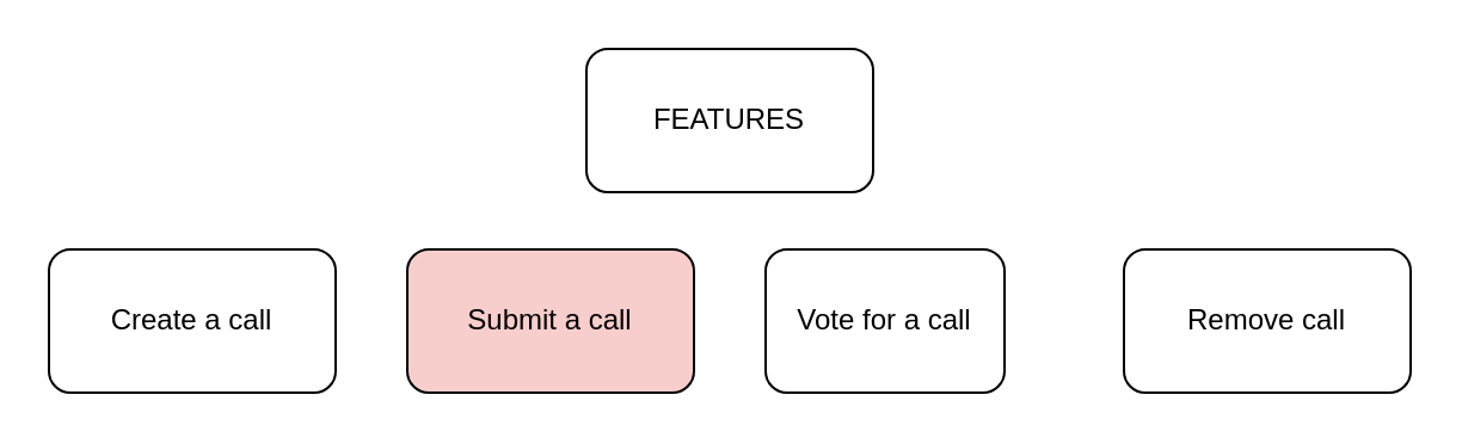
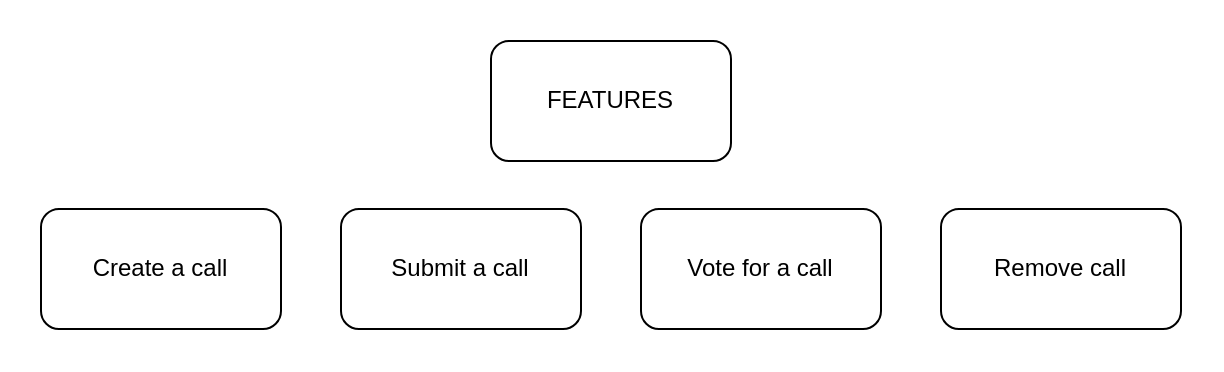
- <mxCell id="4" value="Submit a call" style="rounded=1;whiteSpace=wrap;html=1;fillColor=#f8cecc;" vertex="1" parent="1"><mxGeometry x="170" y="104" width="120" height="60" as="geometry" /></mxCell>
+ <mxCell id="4" value="Submit a call" style="rounded=1;whiteSpace=wrap;html=1;" vertex="1" parent="1"><mxGeometry x="170" y="104" width="120" height="60" as="geometry" /></mxCell>
- <mxCell id="5" value="Vote for a call" style="rounded=1;whiteSpace=wrap;html=1;" vertex="1" parent="1"><mxGeometry x="320" y="104" width="100" height="60" as="geometry" /></mxCell>
+ <mxCell id="5" value="Vote for a call" style="rounded=1;whiteSpace=wrap;html=1;" vertex="1" parent="1"><mxGeometry x="320" y="104" width="120" height="60" as="geometry" /></mxCell>
